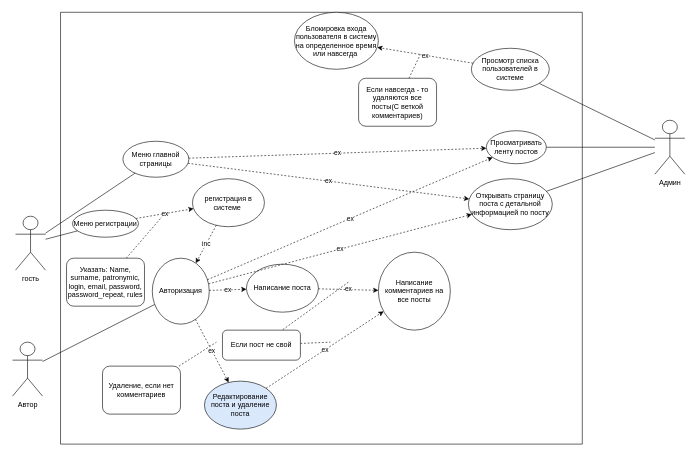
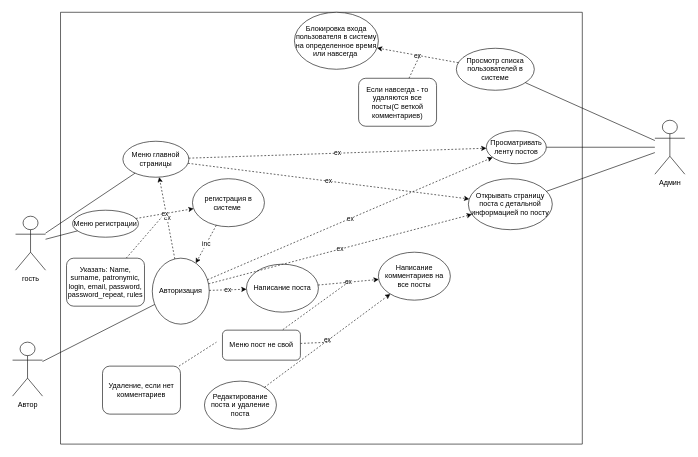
- <mxCell id="29" value="Просмотр списка пользователей в системе" style="ellipse;whiteSpace=wrap;html=1;" vertex="1" parent="2"><mxGeometry x="685" y="60" width="130" height="70" as="geometry" /></mxCell>
+ <mxCell id="29" value="Просмотр списка пользователей в системе" style="ellipse;whiteSpace=wrap;html=1;" vertex="1" parent="2"><mxGeometry x="660" y="60" width="130" height="70" as="geometry" /></mxCell>
- <mxCell id="19" value="Написание комментариев на все посты" style="ellipse;whiteSpace=wrap;html=1;" vertex="1" parent="2"><mxGeometry x="530" y="400" width="120" height="130" as="geometry" /></mxCell>
+ <mxCell id="19" value="Написание комментариев на все посты" style="ellipse;whiteSpace=wrap;html=1;" vertex="1" parent="2"><mxGeometry x="530" y="400" width="120" height="80" as="geometry" /></mxCell>
- <mxCell id="23" value="Если пост не свой" style="rounded=1;whiteSpace=wrap;html=1;" vertex="1" parent="2"><mxGeometry x="270" y="530" width="130" height="50" as="geometry" /></mxCell>
+ <mxCell id="23" value="Меню пост не свой" style="rounded=1;whiteSpace=wrap;html=1;" vertex="1" parent="2"><mxGeometry x="270" y="530" width="130" height="50" as="geometry" /></mxCell>
- <mxCell id="16" value="ex" style="endArrow=classic;dashed=1;html=1;rounded=0;strokeColor=default;startArrow=none;startFill=0;endFill=1;" edge="1" parent="2" source="9" target="6"><mxGeometry width="50" height="50" relative="1" as="geometry"><mxPoint x="354.068" y="472.976" as="sourcePoint" /><mxPoint x="480.987" y="457.226" as="targetPoint" /></mxGeometry></mxCell>
+ <mxCell id="16" value="ex" style="endArrow=classic;dashed=1;html=1;rounded=0;strokeColor=default;startArrow=none;startFill=0;endFill=1;" edge="1" parent="2" source="9" target="8"><mxGeometry width="50" height="50" relative="1" as="geometry"><mxPoint x="354.068" y="472.976" as="sourcePoint" /><mxPoint x="480.987" y="457.226" as="targetPoint" /></mxGeometry></mxCell>
- <mxCell id="6" value="Редактирование поста и удаление поста" style="ellipse;whiteSpace=wrap;html=1;fillColor=#dae8fc;" vertex="1" parent="2"><mxGeometry x="240" y="615" width="120" height="80" as="geometry" /></mxCell>
+ <mxCell id="6" value="Редактирование поста и удаление поста" style="ellipse;whiteSpace=wrap;html=1;" vertex="1" parent="2"><mxGeometry x="240" y="615" width="120" height="80" as="geometry" /></mxCell>
